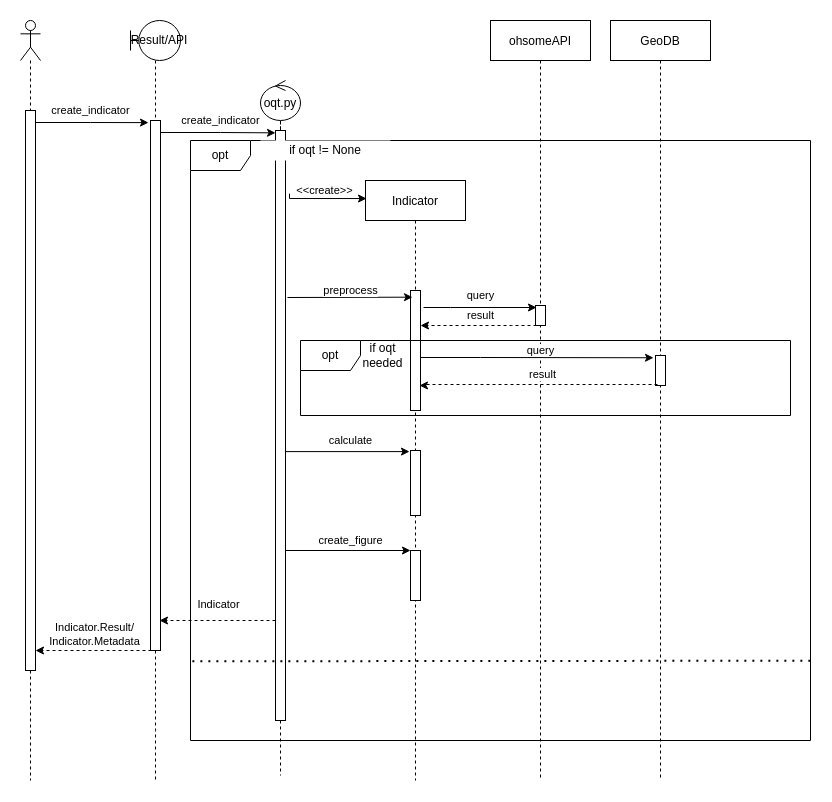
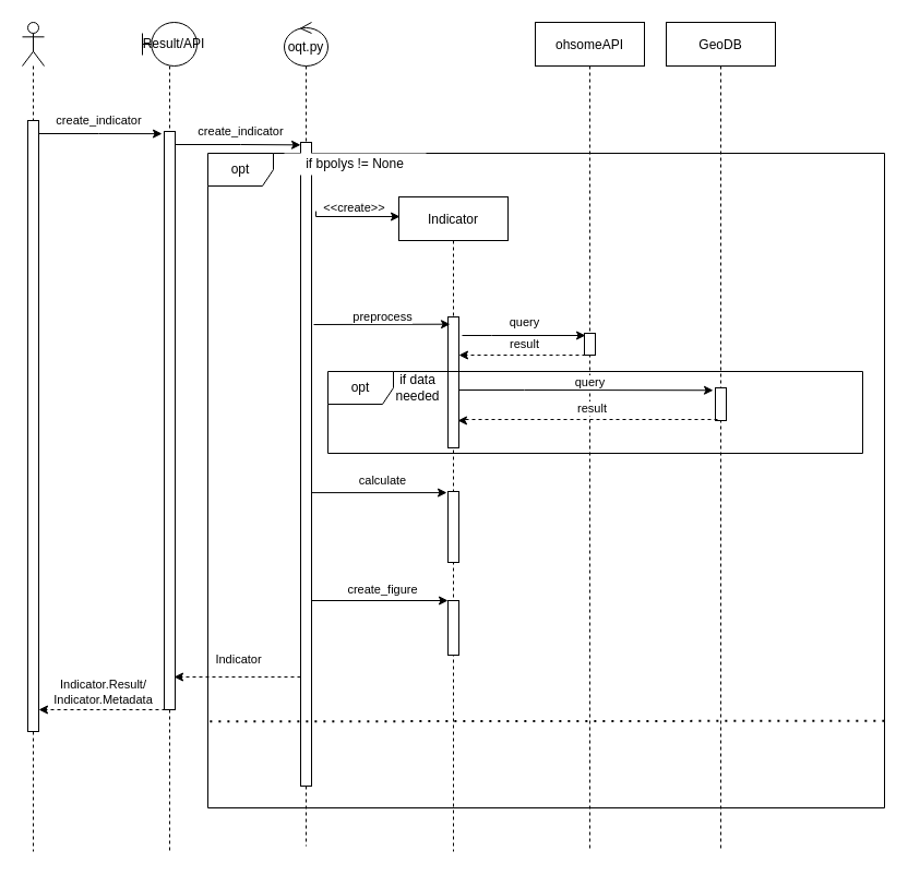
- <mxCell id="10" value="oqt.py" style="ellipse;shape=umlControl;whiteSpace=wrap;html=1;rounded=0;shadow=0;glass=0;sketch=0;" vertex="1" parent="1"><mxGeometry x="260" y="80" width="40" height="40" as="geometry" /></mxCell>
+ <mxCell id="10" value="oqt.py" style="ellipse;shape=umlControl;whiteSpace=wrap;html=1;rounded=0;shadow=0;glass=0;sketch=0;" vertex="1" parent="1"><mxGeometry x="260" y="20" width="40" height="40" as="geometry" /></mxCell>
- <mxCell id="36" value="if oqt != None" style="text;html=1;align=center;verticalAlign=middle;whiteSpace=wrap;rounded=0;shadow=0;glass=0;sketch=0;fillColor=#ffffff;" vertex="1" parent="1"><mxGeometry x="260" y="140" width="130" height="20" as="geometry" /></mxCell>
+ <mxCell id="36" value="if bpolys != None" style="text;html=1;align=center;verticalAlign=middle;whiteSpace=wrap;rounded=0;shadow=0;glass=0;sketch=0;fillColor=#ffffff;" vertex="1" parent="1"><mxGeometry x="260" y="140" width="130" height="20" as="geometry" /></mxCell>
- <mxCell id="35" value="if oqt needed" style="text;html=1;strokeColor=none;fillColor=none;align=center;verticalAlign=middle;whiteSpace=wrap;rounded=0;shadow=0;glass=0;sketch=0;" vertex="1" parent="1"><mxGeometry x="360" y="340" width="45" height="30" as="geometry" /></mxCell>
+ <mxCell id="35" value="if data needed" style="text;html=1;strokeColor=none;fillColor=none;align=center;verticalAlign=middle;whiteSpace=wrap;rounded=0;shadow=0;glass=0;sketch=0;" vertex="1" parent="1"><mxGeometry x="360" y="340" width="45" height="30" as="geometry" /></mxCell>
